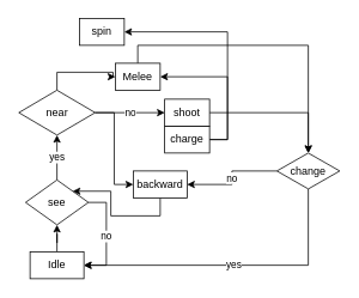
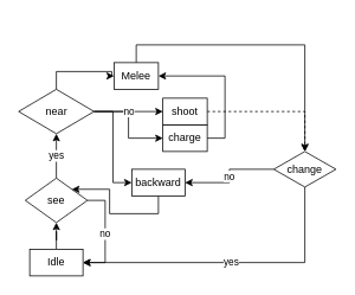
- <mxCell id="11" value="spin" style="rounded=0;whiteSpace=wrap;html=1;" vertex="1" parent="1"><mxGeometry x="88" y="20" width="50" height="30" as="geometry" /></mxCell>
- <mxCell id="13" style="edgeStyle=orthogonalEdgeStyle;rounded=0;orthogonalLoop=1;jettySize=auto;html=1;exitX=1;exitY=0.5;exitDx=0;exitDy=0;entryX=1;entryY=0.5;entryDx=0;entryDy=0;" edge="1" parent="1" source="14" target="11"><mxGeometry relative="1" as="geometry" /></mxCell>
- <mxCell id="15" style="edgeStyle=orthogonalEdgeStyle;rounded=0;orthogonalLoop=1;jettySize=auto;html=1;exitX=1;exitY=0.5;exitDx=0;exitDy=0;entryX=0.5;entryY=0;entryDx=0;entryDy=0;" edge="1" parent="1" source="16" target="22"><mxGeometry relative="1" as="geometry" /></mxCell>
+ <mxCell id="15" style="edgeStyle=orthogonalEdgeStyle;rounded=0;orthogonalLoop=1;jettySize=auto;html=1;exitX=1;exitY=0.5;exitDx=0;exitDy=0;entryX=0.5;entryY=0;entryDx=0;entryDy=0;dashed=1;" edge="1" parent="1" source="16" target="22"><mxGeometry relative="1" as="geometry" /></mxCell>
+ <mxCell id="4" style="edgeStyle=orthogonalEdgeStyle;rounded=0;orthogonalLoop=1;jettySize=auto;html=1;" edge="1" parent="1" source="8" target="14"><mxGeometry relative="1" as="geometry" /></mxCell>
